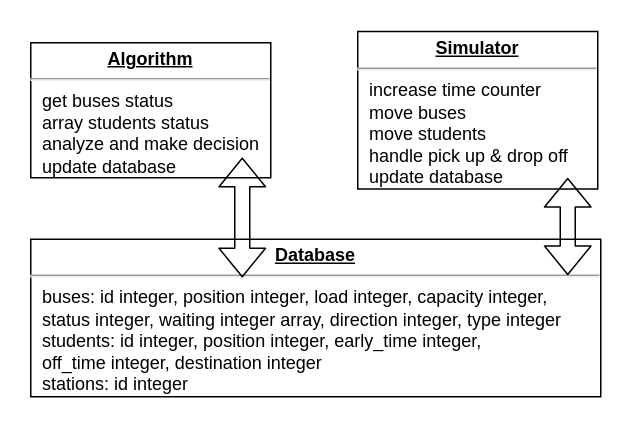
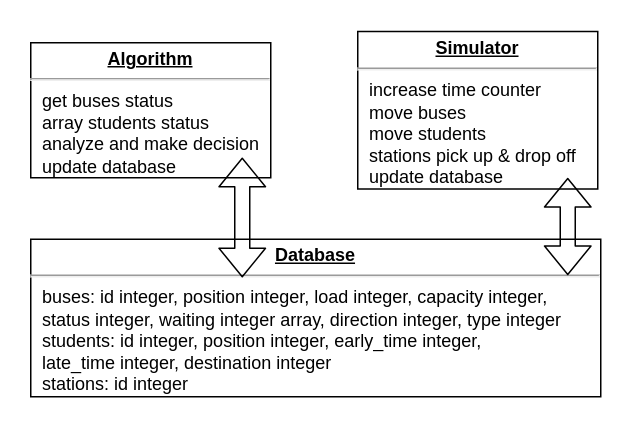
- <mxCell id="3" value="&lt;p style=&quot;margin: 0px ; margin-top: 4px ; text-align: center ; text-decoration: underline&quot;&gt;&lt;b&gt;Simulator&lt;/b&gt;&lt;/p&gt;&lt;hr&gt;&lt;p style=&quot;margin: 0px ; margin-left: 8px&quot;&gt;increase time counter&lt;/p&gt;&lt;p style=&quot;margin: 0px ; margin-left: 8px&quot;&gt;move buses&lt;/p&gt;&lt;p style=&quot;margin: 0px ; margin-left: 8px&quot;&gt;move students&lt;/p&gt;&lt;p style=&quot;margin: 0px ; margin-left: 8px&quot;&gt;handle pick up &amp;amp; drop off&lt;/p&gt;&lt;p style=&quot;margin: 0px ; margin-left: 8px&quot;&gt;update database&lt;/p&gt;" style="verticalAlign=top;align=left;overflow=fill;fontSize=12;fontFamily=Helvetica;html=1;" parent="1" vertex="1"><mxGeometry x="238" y="20.5" width="160" height="105" as="geometry" /></mxCell>
+ <mxCell id="3" value="&lt;p style=&quot;margin: 0px ; margin-top: 4px ; text-align: center ; text-decoration: underline&quot;&gt;&lt;b&gt;Simulator&lt;/b&gt;&lt;/p&gt;&lt;hr&gt;&lt;p style=&quot;margin: 0px ; margin-left: 8px&quot;&gt;increase time counter&lt;/p&gt;&lt;p style=&quot;margin: 0px ; margin-left: 8px&quot;&gt;move buses&lt;/p&gt;&lt;p style=&quot;margin: 0px ; margin-left: 8px&quot;&gt;move students&lt;/p&gt;&lt;p style=&quot;margin: 0px ; margin-left: 8px&quot;&gt;stations pick up &amp;amp; drop off&lt;/p&gt;&lt;p style=&quot;margin: 0px ; margin-left: 8px&quot;&gt;update database&lt;/p&gt;" style="verticalAlign=top;align=left;overflow=fill;fontSize=12;fontFamily=Helvetica;html=1;" parent="1" vertex="1"><mxGeometry x="238" y="20.5" width="160" height="105" as="geometry" /></mxCell>
- <mxCell id="4" value="&lt;p style=&quot;margin: 0px ; margin-top: 4px ; text-align: center ; text-decoration: underline&quot;&gt;&lt;b&gt;Database&lt;/b&gt;&lt;/p&gt;&lt;hr&gt;&lt;p style=&quot;margin: 0px ; margin-left: 8px&quot;&gt;buses: id integer, position integer, load integer, capacity integer,&lt;/p&gt;&lt;p style=&quot;margin: 0px ; margin-left: 8px&quot;&gt;status integer, waiting integer array, direction integer, type integer&lt;/p&gt;&lt;p style=&quot;margin: 0px ; margin-left: 8px&quot;&gt;students: id integer, position integer, early_time integer,&lt;/p&gt;&lt;p style=&quot;margin: 0px ; margin-left: 8px&quot;&gt;off_time integer, destination integer&lt;/p&gt;&lt;p style=&quot;margin: 0px ; margin-left: 8px&quot;&gt;stations: id integer&lt;/p&gt;" style="verticalAlign=top;align=left;overflow=fill;fontSize=12;fontFamily=Helvetica;html=1;" parent="1" vertex="1"><mxGeometry x="20" y="159" width="380" height="105" as="geometry" /></mxCell>
+ <mxCell id="4" value="&lt;p style=&quot;margin: 0px ; margin-top: 4px ; text-align: center ; text-decoration: underline&quot;&gt;&lt;b&gt;Database&lt;/b&gt;&lt;/p&gt;&lt;hr&gt;&lt;p style=&quot;margin: 0px ; margin-left: 8px&quot;&gt;buses: id integer, position integer, load integer, capacity integer,&lt;/p&gt;&lt;p style=&quot;margin: 0px ; margin-left: 8px&quot;&gt;status integer, waiting integer array, direction integer, type integer&lt;/p&gt;&lt;p style=&quot;margin: 0px ; margin-left: 8px&quot;&gt;students: id integer, position integer, early_time integer,&lt;/p&gt;&lt;p style=&quot;margin: 0px ; margin-left: 8px&quot;&gt;late_time integer, destination integer&lt;/p&gt;&lt;p style=&quot;margin: 0px ; margin-left: 8px&quot;&gt;stations: id integer&lt;/p&gt;" style="verticalAlign=top;align=left;overflow=fill;fontSize=12;fontFamily=Helvetica;html=1;" parent="1" vertex="1"><mxGeometry x="20" y="159" width="380" height="105" as="geometry" /></mxCell>
